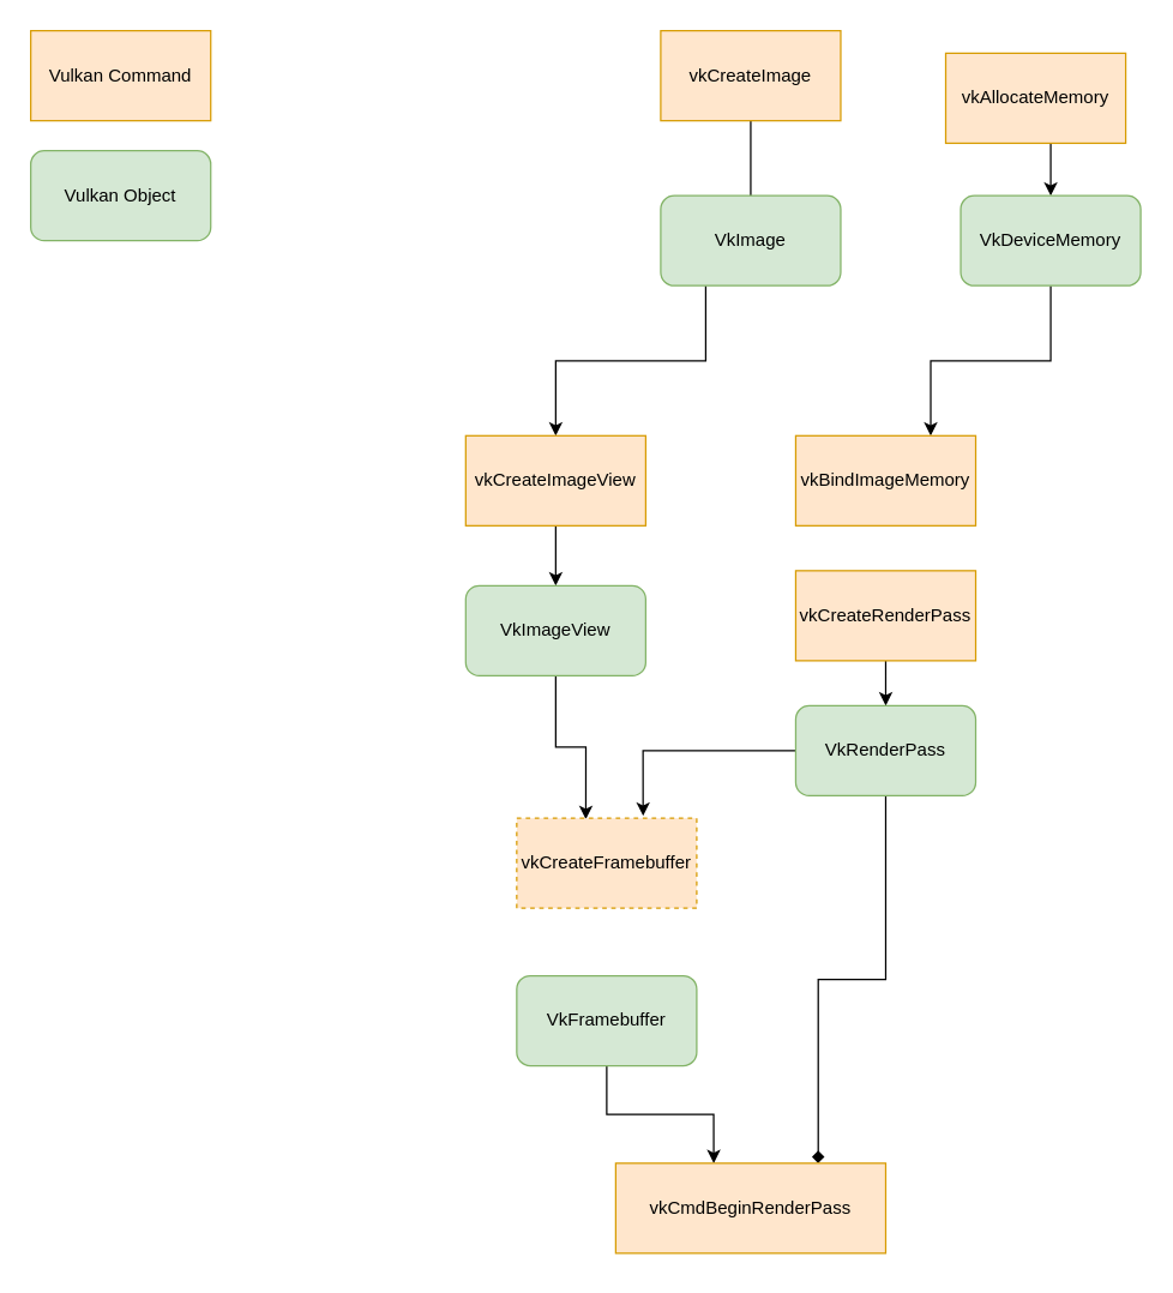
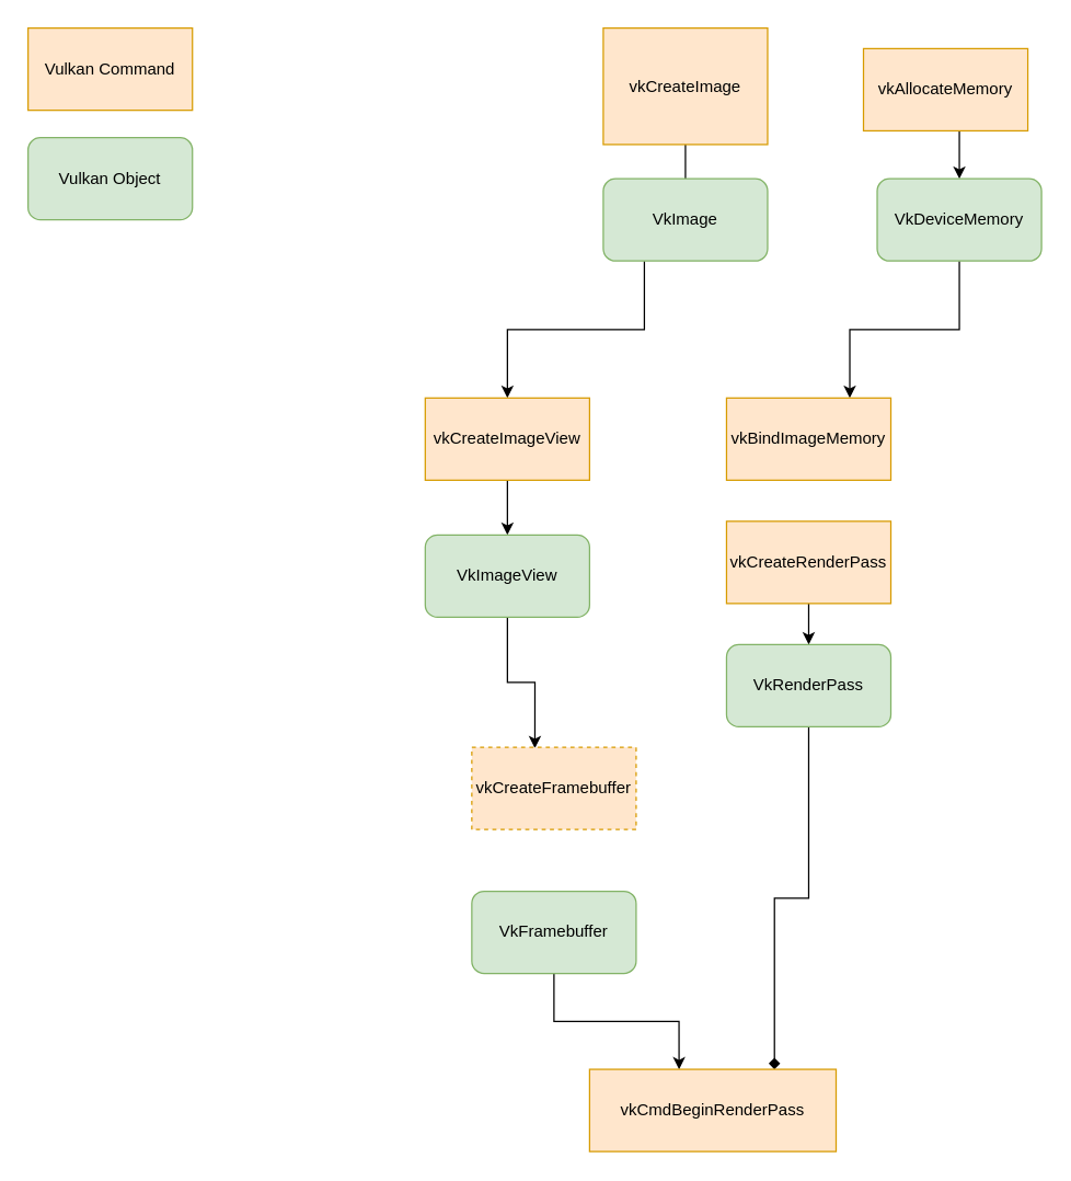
- <mxCell id="5" value="vkCreateImage" style="rounded=0;whiteSpace=wrap;html=1;fillColor=#ffe6cc;strokeColor=#d79b00;" parent="1" vertex="1"><mxGeometry x="440" y="20" width="120" height="60" as="geometry" /></mxCell>
+ <mxCell id="5" value="vkCreateImage" style="rounded=0;whiteSpace=wrap;html=1;fillColor=#ffe6cc;strokeColor=#d79b00;" parent="1" vertex="1"><mxGeometry x="440" y="20" width="120" height="85" as="geometry" /></mxCell>
- <mxCell id="20" style="edgeStyle=orthogonalEdgeStyle;rounded=0;orthogonalLoop=1;jettySize=auto;html=1;exitX=0;exitY=0.5;exitDx=0;exitDy=0;entryX=0.702;entryY=-0.026;entryDx=0;entryDy=0;entryPerimeter=0;" parent="1" source="22" target="17" edge="1"><mxGeometry relative="1" as="geometry"><Array as="points"><mxPoint x="428" y="500" /></Array></mxGeometry></mxCell>
- <mxCell id="23" value="vkCmdBeginRenderPass" style="rounded=0;whiteSpace=wrap;html=1;fillColor=#ffe6cc;strokeColor=#d79b00;" parent="1" vertex="1"><mxGeometry x="410" y="775" width="180" height="60" as="geometry" /></mxCell>
+ <mxCell id="23" value="vkCmdBeginRenderPass" style="rounded=0;whiteSpace=wrap;html=1;fillColor=#ffe6cc;strokeColor=#d79b00;" parent="1" vertex="1"><mxGeometry x="430" y="780" width="180" height="60" as="geometry" /></mxCell>
